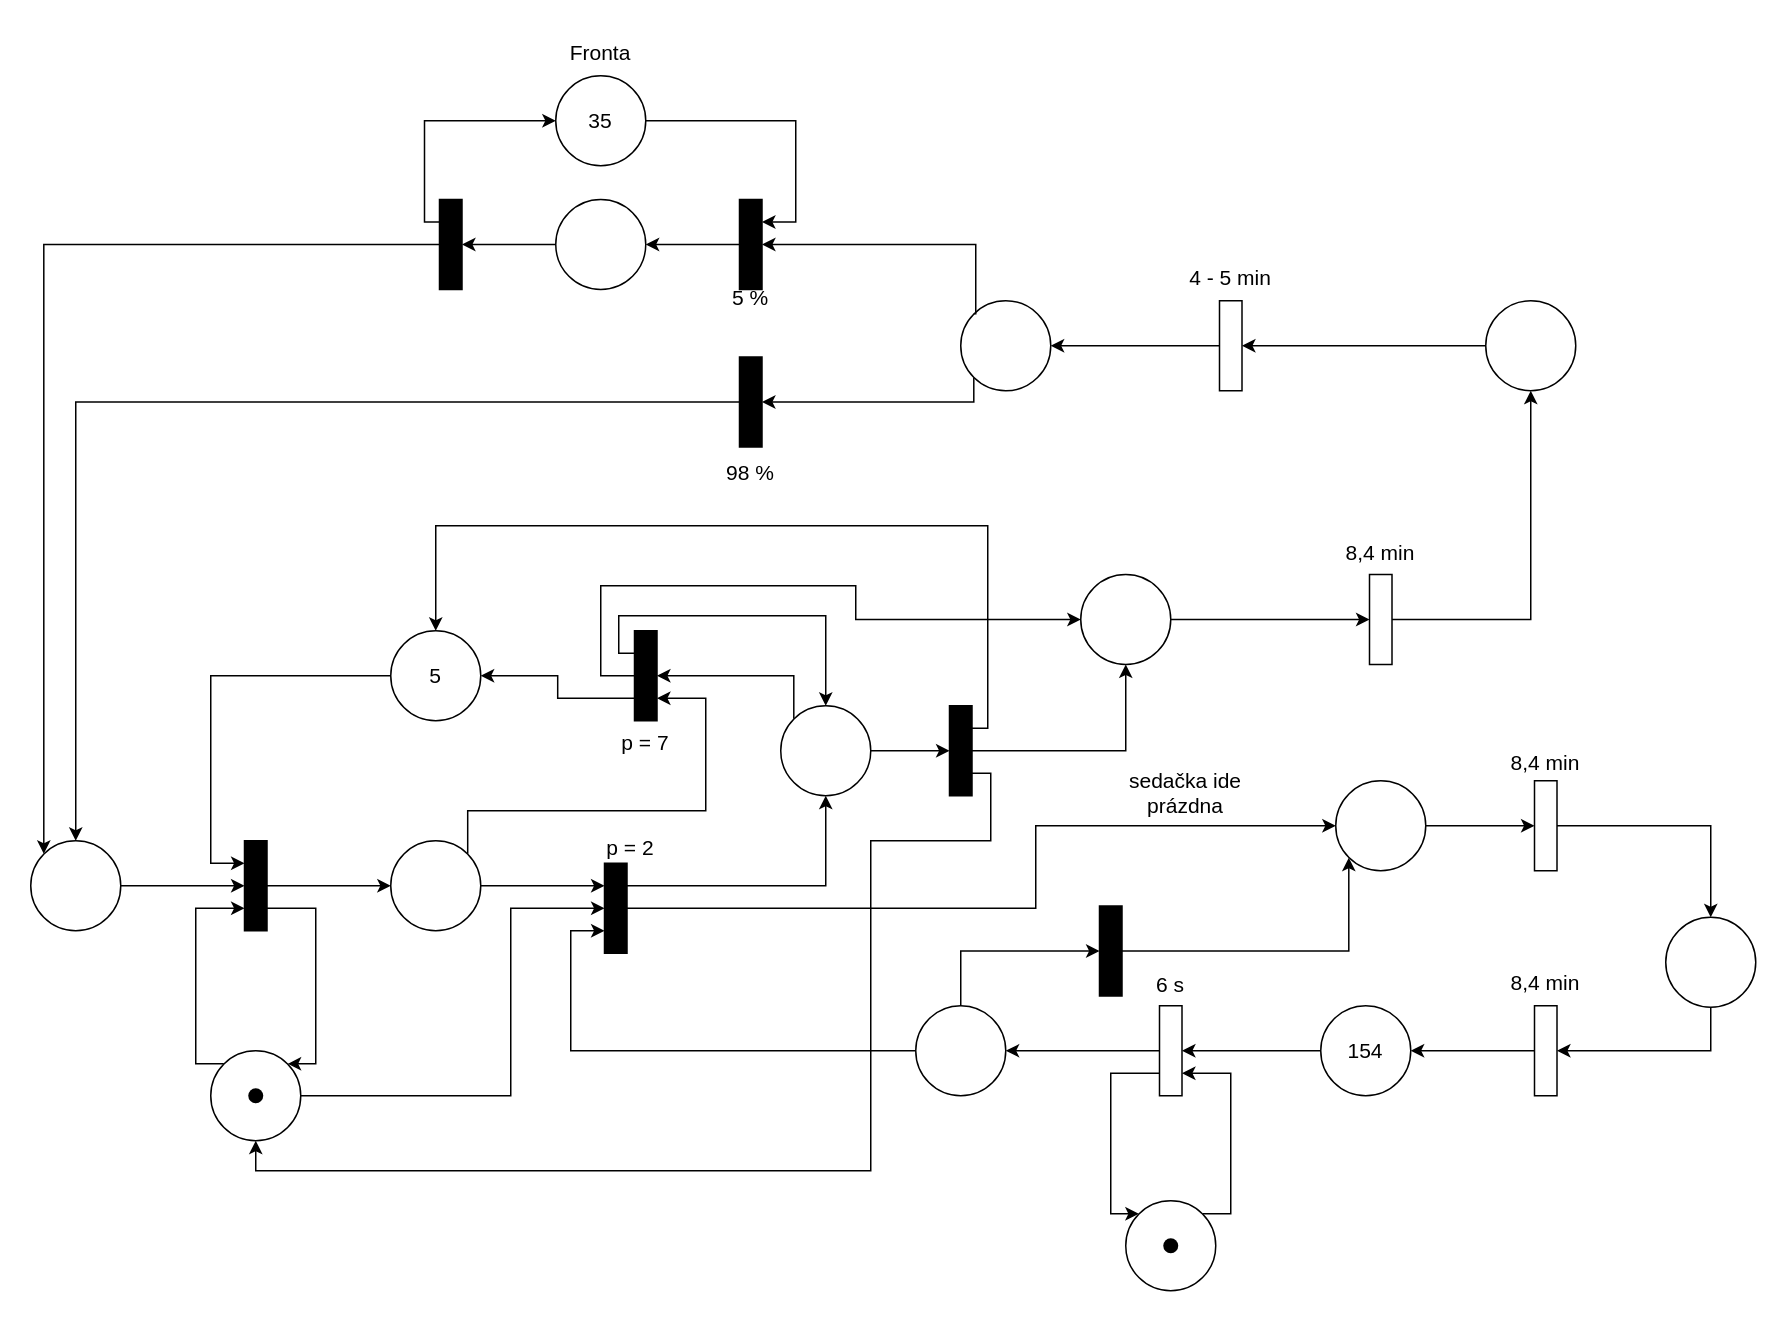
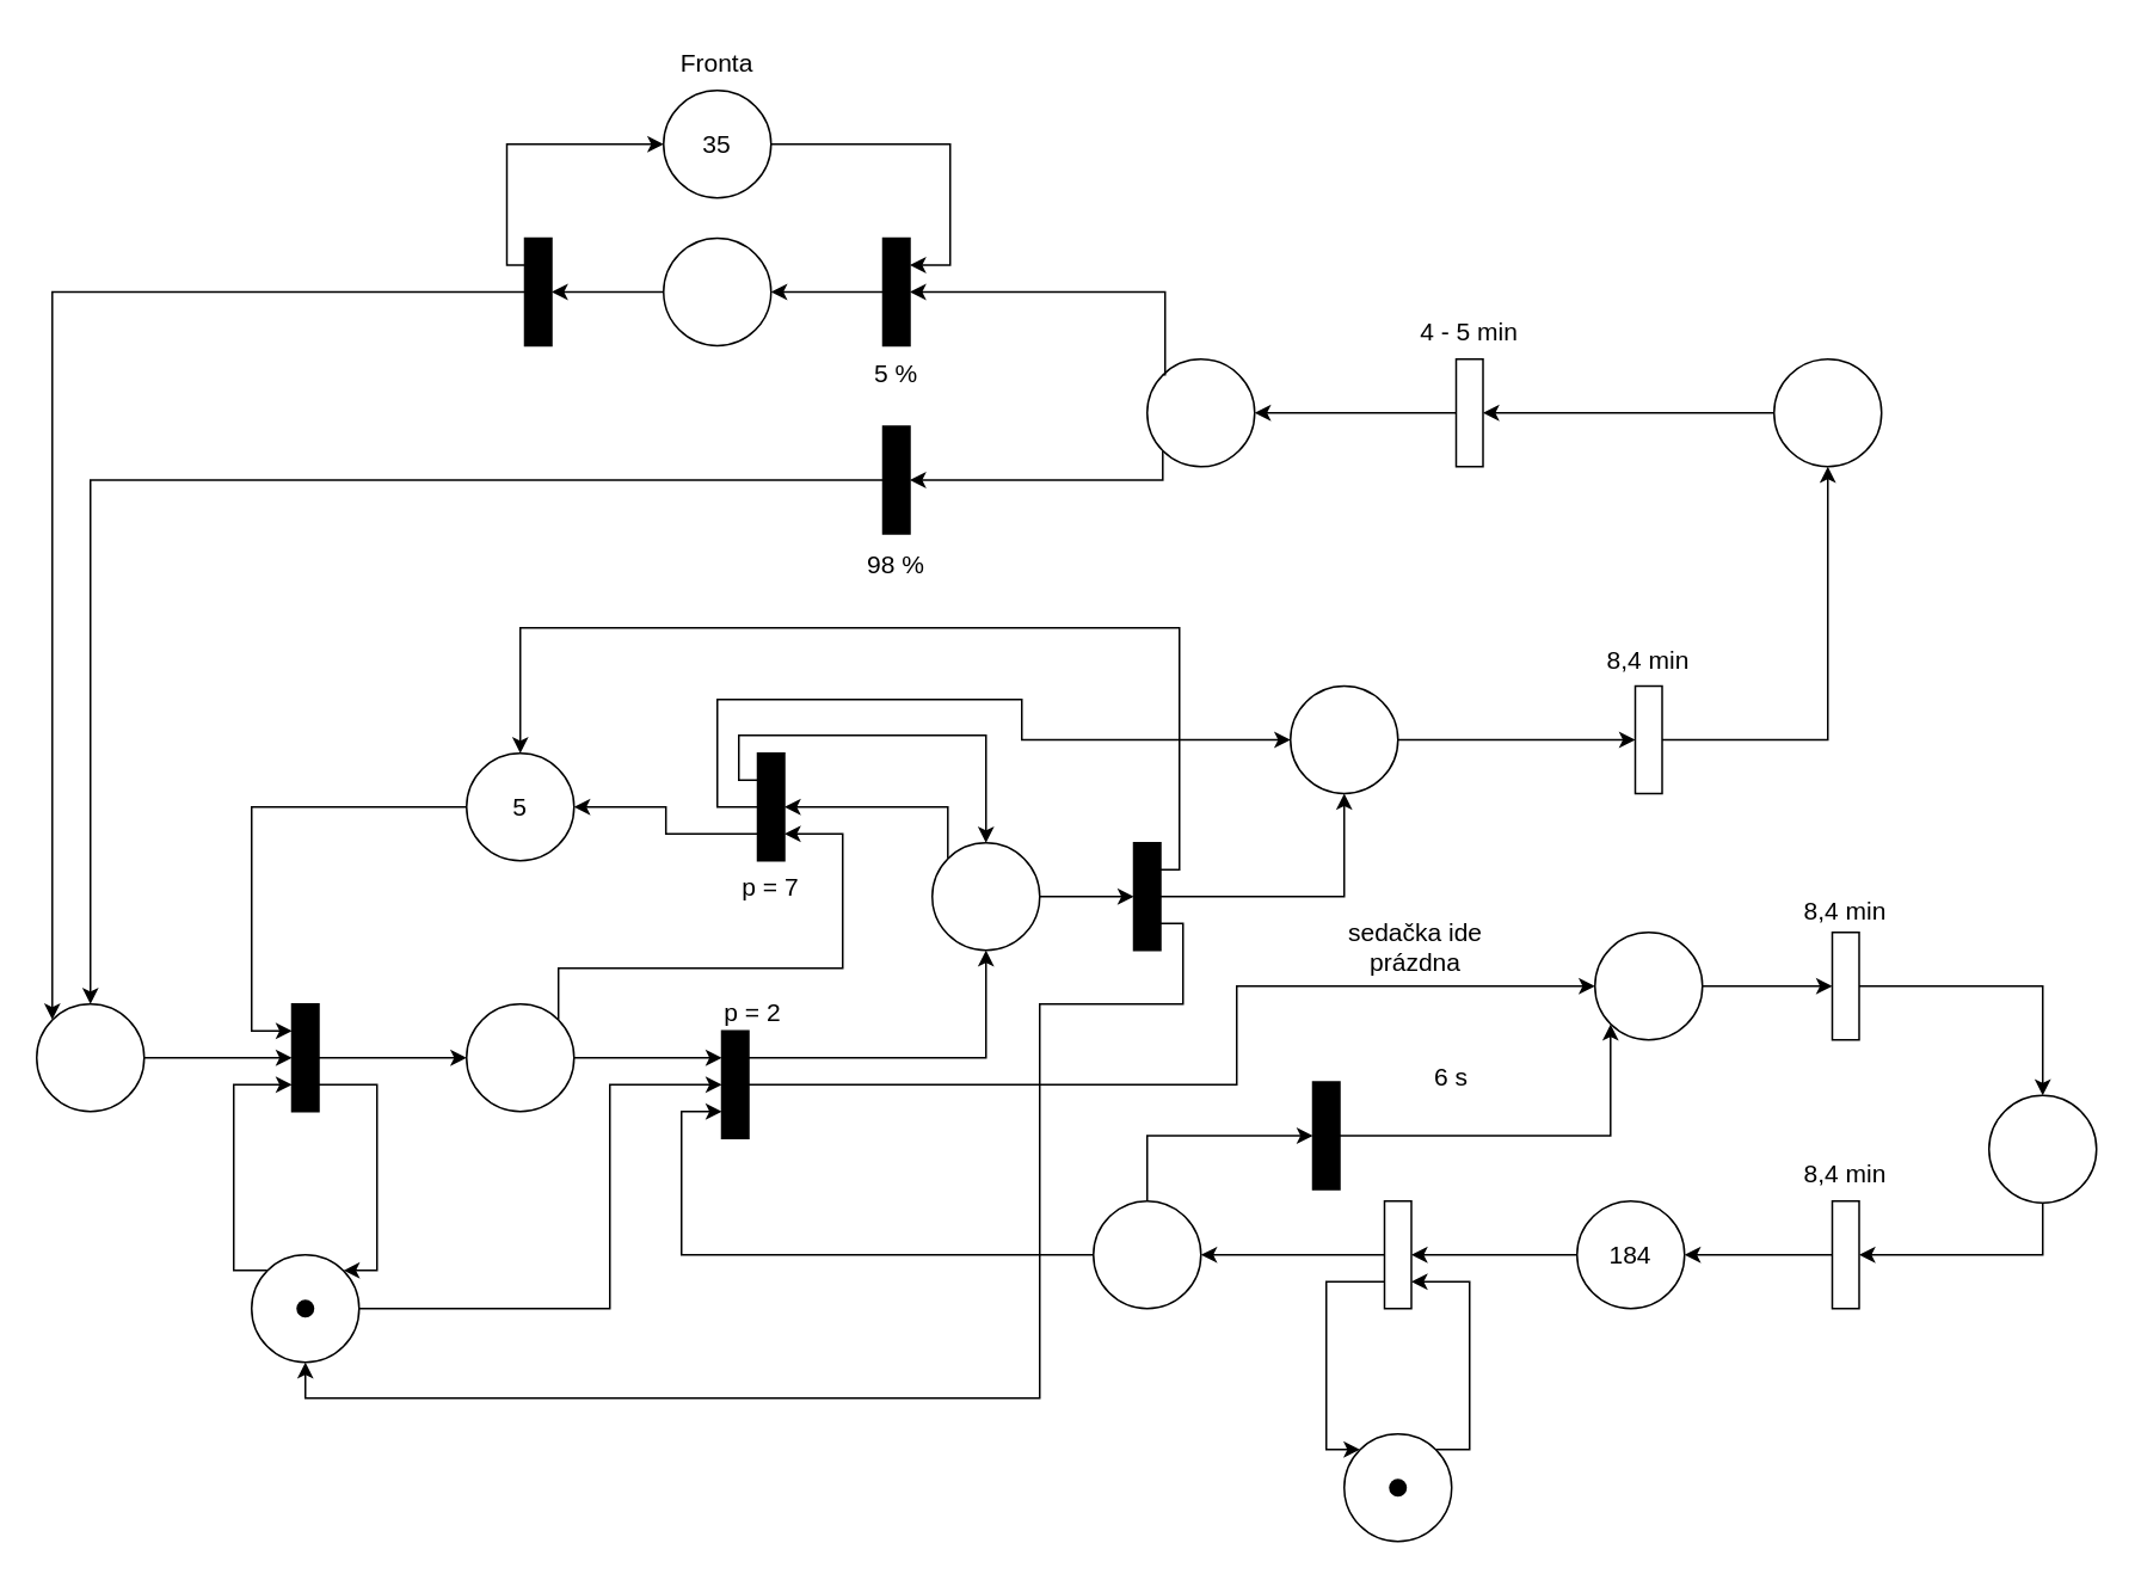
- <mxCell id="74" value="&lt;font style=&quot;font-size: 14px;&quot;&gt;5 %&lt;/font&gt;" style="text;html=1;strokeColor=none;fillColor=none;align=center;verticalAlign=middle;whiteSpace=wrap;rounded=0;" vertex="1" parent="1"><mxGeometry x="470" y="182.5" width="60" height="30" as="geometry" /></mxCell>
+ <mxCell id="74" value="&lt;font style=&quot;font-size: 14px;&quot;&gt;5 %&lt;/font&gt;" style="text;html=1;strokeColor=none;fillColor=none;align=center;verticalAlign=middle;whiteSpace=wrap;rounded=0;" vertex="1" parent="1"><mxGeometry x="470" y="192.5" width="60" height="30" as="geometry" /></mxCell>
- <mxCell id="24" value="&lt;font style=&quot;font-size: 14px;&quot;&gt;6 s&lt;/font&gt;" style="text;html=1;strokeColor=none;fillColor=none;align=center;verticalAlign=middle;whiteSpace=wrap;rounded=0;" vertex="1" parent="1"><mxGeometry x="750" y="641" width="60" height="30" as="geometry" /></mxCell>
+ <mxCell id="24" value="&lt;font style=&quot;font-size: 14px;&quot;&gt;6 s&lt;/font&gt;" style="text;html=1;strokeColor=none;fillColor=none;align=center;verticalAlign=middle;whiteSpace=wrap;rounded=0;" vertex="1" parent="1"><mxGeometry x="780" y="586" width="60" height="30" as="geometry" /></mxCell>
- <mxCell id="23" value="&lt;font style=&quot;font-size: 14px;&quot;&gt;154&lt;/font&gt;" style="text;html=1;strokeColor=none;fillColor=none;align=center;verticalAlign=middle;whiteSpace=wrap;rounded=0;" vertex="1" parent="1"><mxGeometry x="880" y="685" width="60" height="30" as="geometry" /></mxCell>
+ <mxCell id="23" value="&lt;font style=&quot;font-size: 14px;&quot;&gt;184&lt;/font&gt;" style="text;html=1;strokeColor=none;fillColor=none;align=center;verticalAlign=middle;whiteSpace=wrap;rounded=0;" vertex="1" parent="1"><mxGeometry x="880" y="685" width="60" height="30" as="geometry" /></mxCell>
